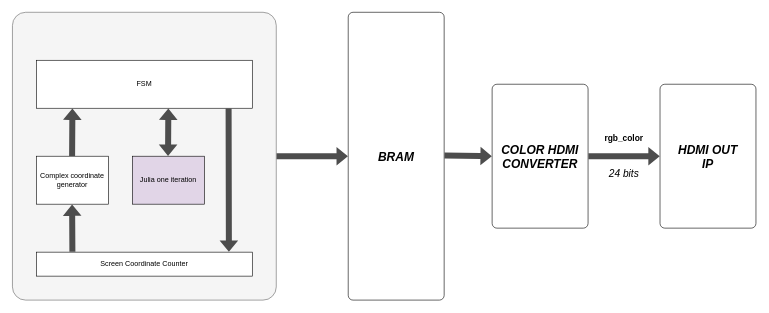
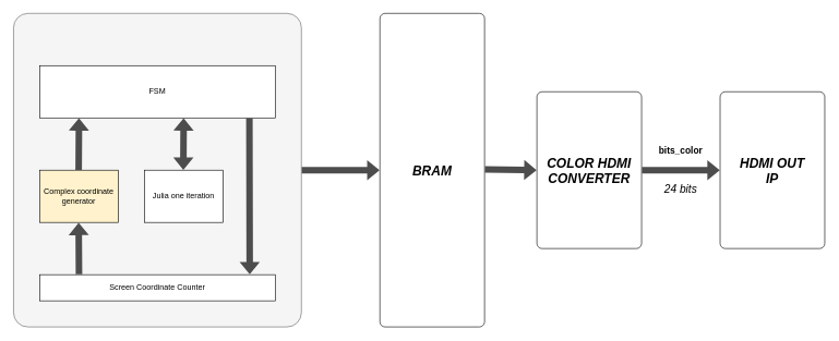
- <mxCell id="18" value="rgb_color" style="rounded=0;whiteSpace=wrap;html=1;fillColor=none;strokeColor=none;fontSize=14;fontStyle=1" vertex="1" parent="1"><mxGeometry x="980" y="200" width="120" height="60" as="geometry" /></mxCell>
+ <mxCell id="18" value="bits_color" style="rounded=0;whiteSpace=wrap;html=1;fillColor=none;strokeColor=none;fontSize=14;fontStyle=1" vertex="1" parent="1"><mxGeometry x="980" y="200" width="120" height="60" as="geometry" /></mxCell>
- <mxCell id="4" value="Complex coordinate generator" style="rounded=0;whiteSpace=wrap;html=1;" parent="1" vertex="1"><mxGeometry x="60" y="260" width="120" height="80" as="geometry" /></mxCell>
+ <mxCell id="4" value="Complex coordinate generator" style="rounded=0;whiteSpace=wrap;html=1;fillColor=#fff2cc;" parent="1" vertex="1"><mxGeometry x="60" y="260" width="120" height="80" as="geometry" /></mxCell>
- <mxCell id="5" value="Julia one iteration" style="rounded=0;whiteSpace=wrap;html=1;fillColor=#e1d5e7;" parent="1" vertex="1"><mxGeometry x="220" y="260" width="120" height="80" as="geometry" /></mxCell>
+ <mxCell id="5" value="Julia one iteration" style="rounded=0;whiteSpace=wrap;html=1;" parent="1" vertex="1"><mxGeometry x="220" y="260" width="120" height="80" as="geometry" /></mxCell>
